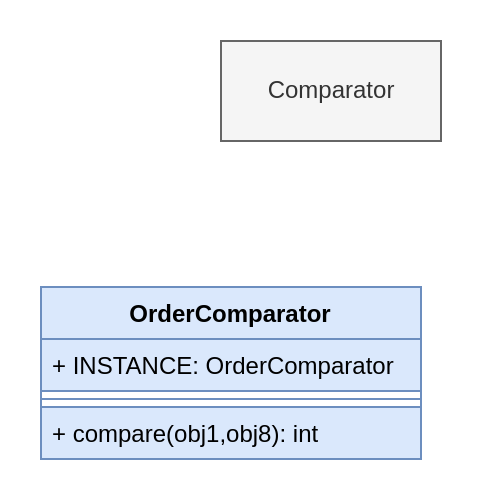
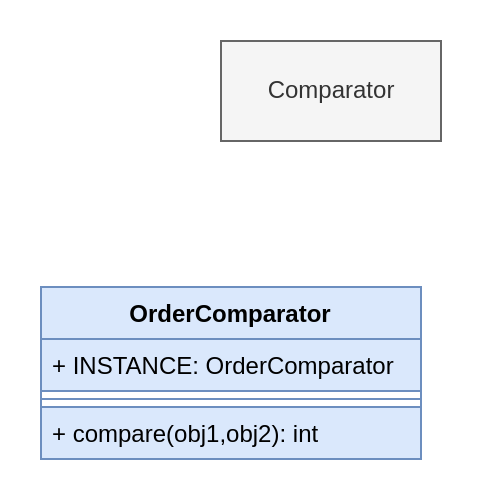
- <mxCell id="6" value="+ compare(obj1,obj8): int" style="text;strokeColor=#6c8ebf;fillColor=#dae8fc;align=left;verticalAlign=top;spacingLeft=4;spacingRight=4;overflow=hidden;rotatable=0;points=[[0,0.5],[1,0.5]];portConstraint=eastwest;" vertex="1" parent="3"><mxGeometry y="60" width="190" height="26" as="geometry" /></mxCell>
+ <mxCell id="6" value="+ compare(obj1,obj2): int" style="text;strokeColor=#6c8ebf;fillColor=#dae8fc;align=left;verticalAlign=top;spacingLeft=4;spacingRight=4;overflow=hidden;rotatable=0;points=[[0,0.5],[1,0.5]];portConstraint=eastwest;" vertex="1" parent="3"><mxGeometry y="60" width="190" height="26" as="geometry" /></mxCell>
